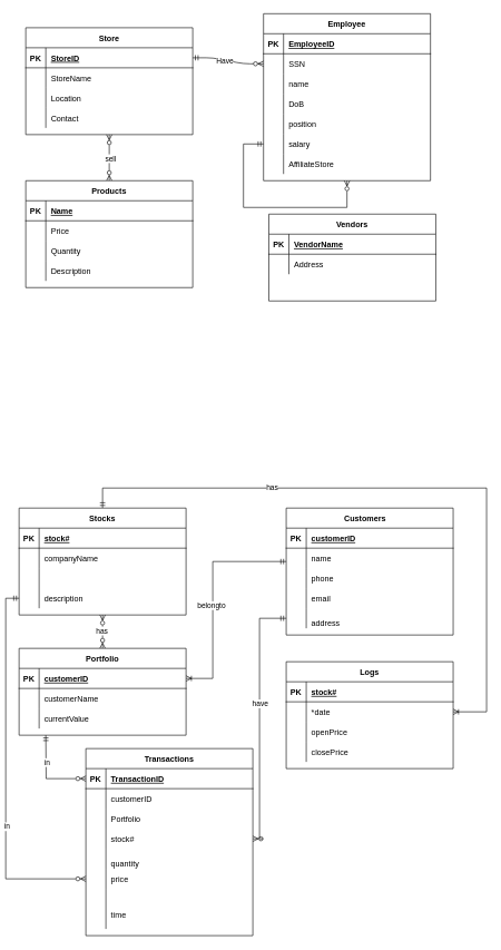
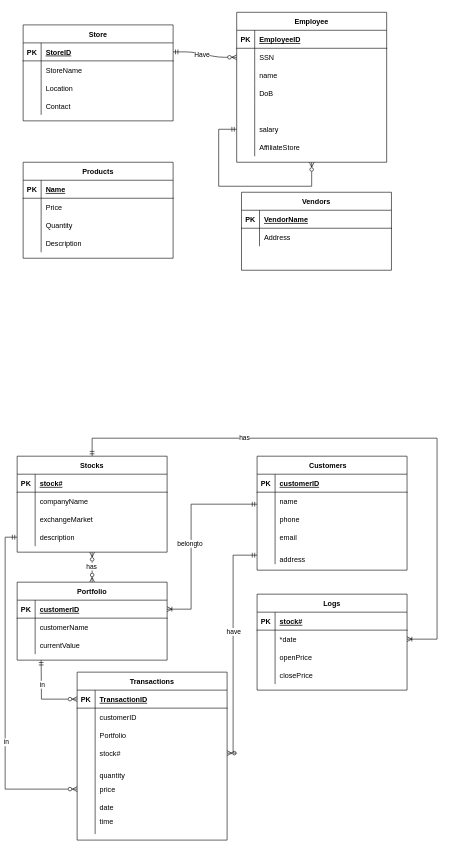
- <mxCell id="19" value="position" style="shape=partialRectangle;overflow=hidden;connectable=0;fillColor=none;top=0;left=0;bottom=0;right=0;align=left;spacingLeft=6;" vertex="1" parent="17"><mxGeometry x="30" width="220" height="30" as="geometry"><mxRectangle width="220" height="30" as="alternateBounds" /></mxGeometry></mxCell>
- <mxCell id="36" style="edgeStyle=orthogonalEdgeStyle;rounded=0;orthogonalLoop=1;jettySize=auto;html=1;entryX=0.5;entryY=0;entryDx=0;entryDy=0;endArrow=ERzeroToMany;endFill=0;startArrow=ERzeroToMany;startFill=0;" edge="1" parent="1" source="38" target="51"><mxGeometry relative="1" as="geometry" /></mxCell>
- <mxCell id="37" value="sell" style="edgeLabel;html=1;align=center;verticalAlign=middle;resizable=0;points=[];" vertex="1" connectable="0" parent="36"><mxGeometry x="0.019" y="1" relative="1" as="geometry"><mxPoint as="offset" /></mxGeometry></mxCell>
+ <mxCell id="77" value="exchangeMarket" style="shape=partialRectangle;overflow=hidden;connectable=0;fillColor=none;top=0;left=0;bottom=0;right=0;align=left;spacingLeft=6;" vertex="1" parent="75"><mxGeometry x="30" width="220" height="30" as="geometry"><mxRectangle width="220" height="30" as="alternateBounds" /></mxGeometry></mxCell>
+ <mxCell id="147" value="date" style="shape=partialRectangle;overflow=hidden;connectable=0;fillColor=none;top=0;left=0;bottom=0;right=0;align=left;spacingLeft=6;" vertex="1" parent="145"><mxGeometry x="30" width="220" height="30" as="geometry"><mxRectangle width="220" height="30" as="alternateBounds" /></mxGeometry></mxCell>
